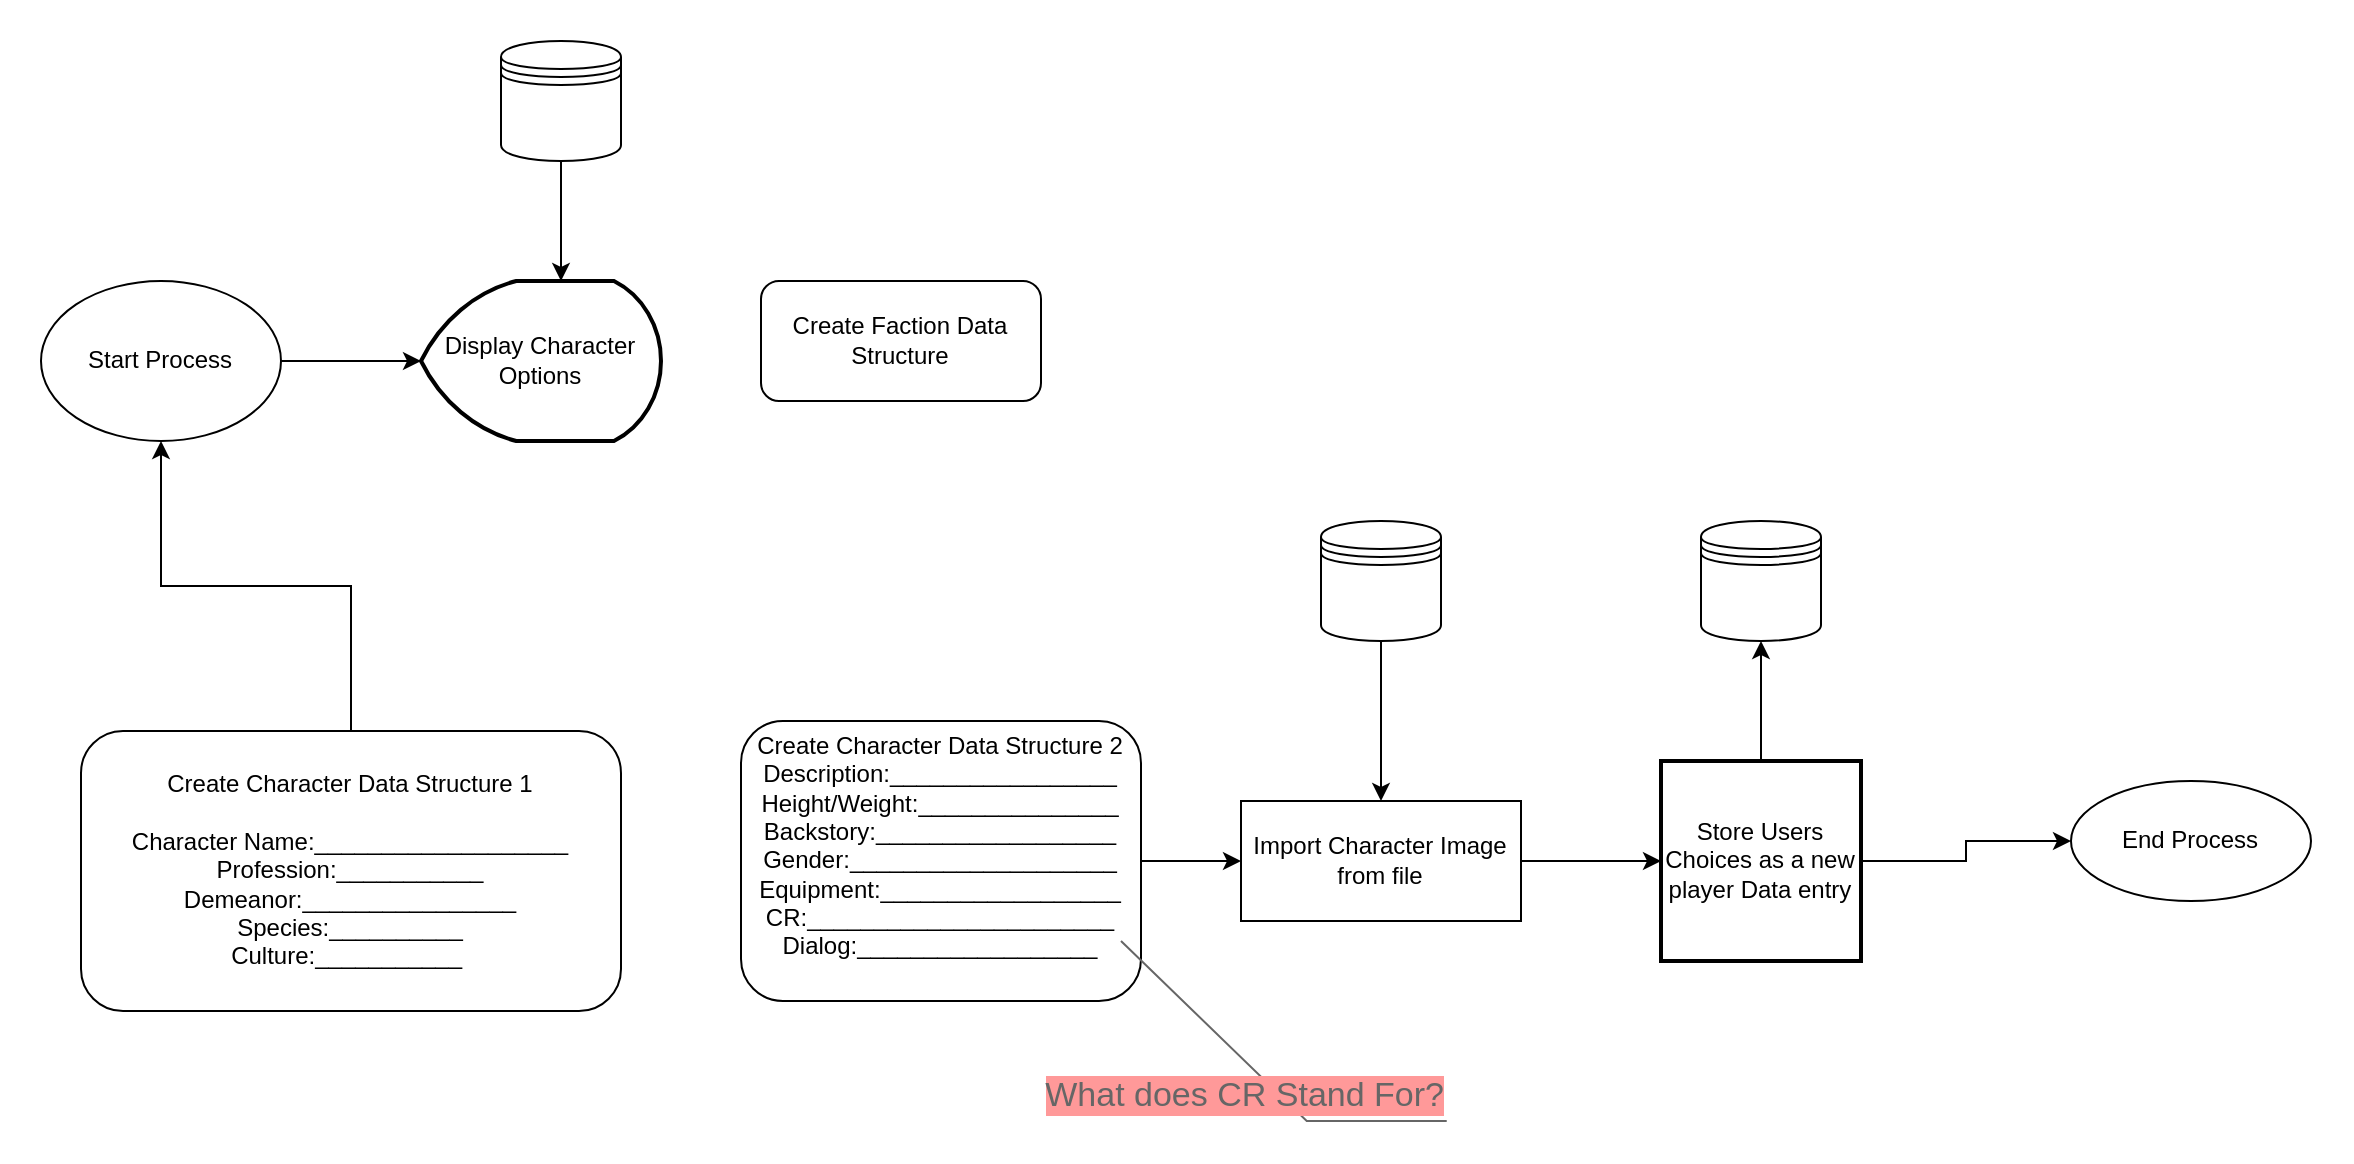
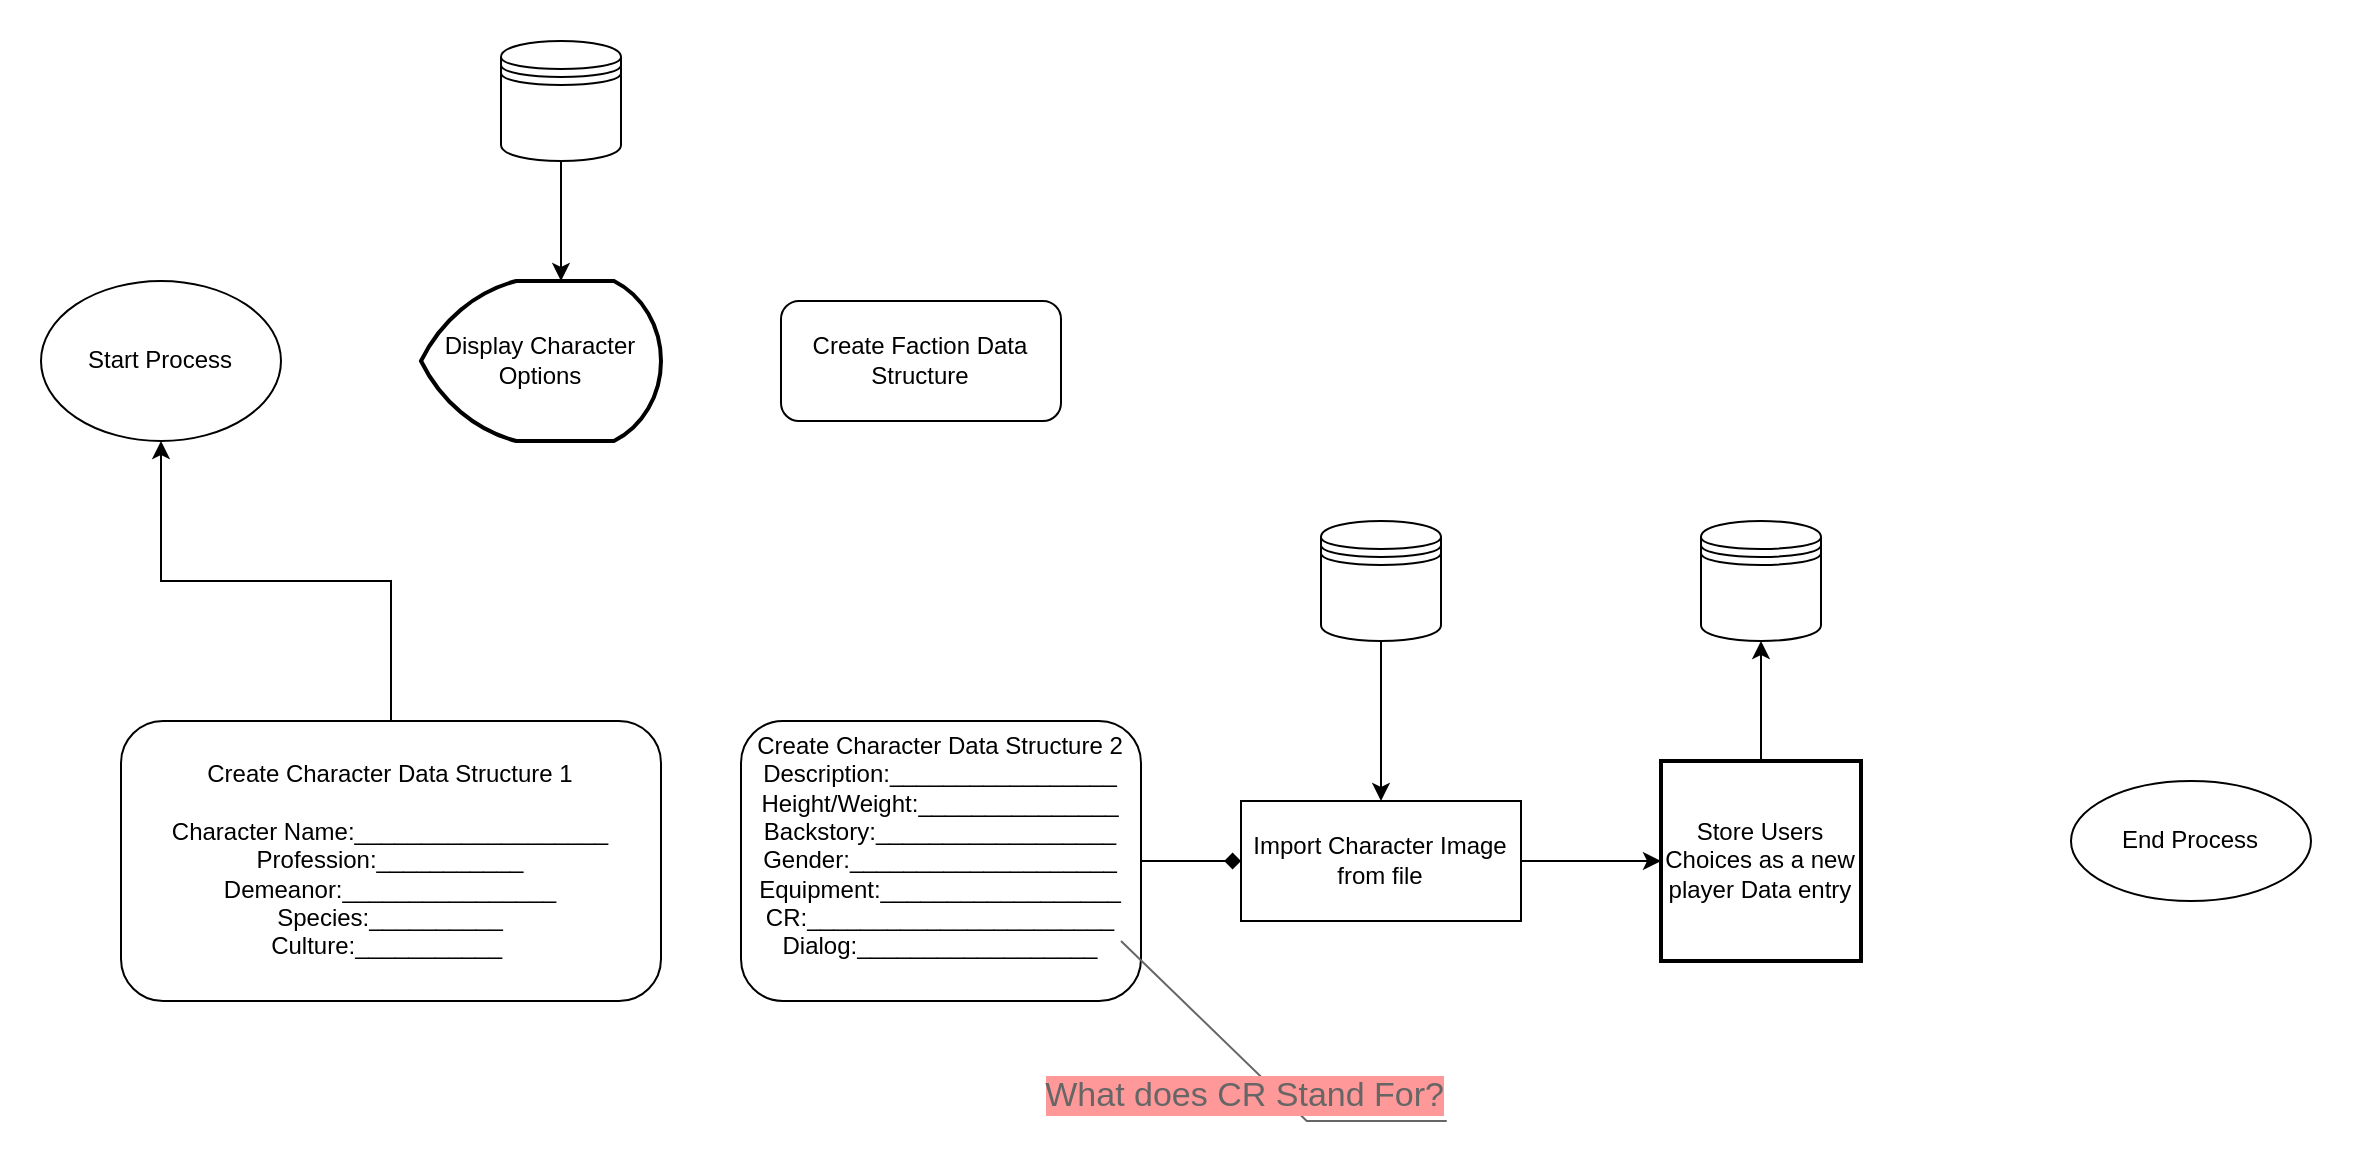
- <mxCell id="14" value="Create Faction Data Structure" style="rounded=1;whiteSpace=wrap;html=1;" parent="1" vertex="1"><mxGeometry x="380" y="140" width="140" height="60" as="geometry" /></mxCell>
+ <mxCell id="14" value="Create Faction Data Structure" style="rounded=1;whiteSpace=wrap;html=1;" parent="1" vertex="1"><mxGeometry x="390" y="150" width="140" height="60" as="geometry" /></mxCell>
- <mxCell id="2" style="edgeStyle=orthogonalEdgeStyle;rounded=0;orthogonalLoop=1;jettySize=auto;html=1;" parent="1" source="3" target="4" edge="1"><mxGeometry relative="1" as="geometry" /></mxCell>
- <mxCell id="5" style="edgeStyle=orthogonalEdgeStyle;rounded=0;orthogonalLoop=1;jettySize=auto;html=1;" parent="1" source="7" target="12" edge="1"><mxGeometry relative="1" as="geometry"><mxPoint x="360" y="430" as="targetPoint" /></mxGeometry></mxCell>
- <mxCell id="10" style="edgeStyle=orthogonalEdgeStyle;rounded=0;orthogonalLoop=1;jettySize=auto;html=1;exitX=1;exitY=0.5;exitDx=0;exitDy=0;" parent="1" source="11" target="16" edge="1"><mxGeometry relative="1" as="geometry" /></mxCell>
+ <mxCell id="10" style="edgeStyle=orthogonalEdgeStyle;rounded=0;orthogonalLoop=1;jettySize=auto;html=1;exitX=1;exitY=0.5;exitDx=0;exitDy=0;endArrow=diamond;" parent="1" source="11" target="16" edge="1"><mxGeometry relative="1" as="geometry" /></mxCell>
- <mxCell id="9" value="Create Character Data Structure 1&lt;br&gt;&lt;br&gt;&lt;div&gt;Character Name:___________________&lt;/div&gt;&lt;div&gt;Profession:___________&lt;/div&gt;&lt;div&gt;Demeanor:________________&lt;/div&gt;&lt;div&gt;Species:__________&lt;/div&gt;&lt;span&gt;Culture:___________&lt;/span&gt;&amp;nbsp;&lt;br&gt;" style="rounded=1;whiteSpace=wrap;html=1;" parent="1" vertex="1"><mxGeometry x="40" y="365" width="270" height="140" as="geometry" /></mxCell>
+ <mxCell id="9" value="Create Character Data Structure 1&lt;br&gt;&lt;br&gt;&lt;div&gt;Character Name:___________________&lt;/div&gt;&lt;div&gt;Profession:___________&lt;/div&gt;&lt;div&gt;Demeanor:________________&lt;/div&gt;&lt;div&gt;Species:__________&lt;/div&gt;&lt;span&gt;Culture:___________&lt;/span&gt;&amp;nbsp;&lt;br&gt;" style="rounded=1;whiteSpace=wrap;html=1;" parent="1" vertex="1"><mxGeometry x="60" y="360" width="270" height="140" as="geometry" /></mxCell>
